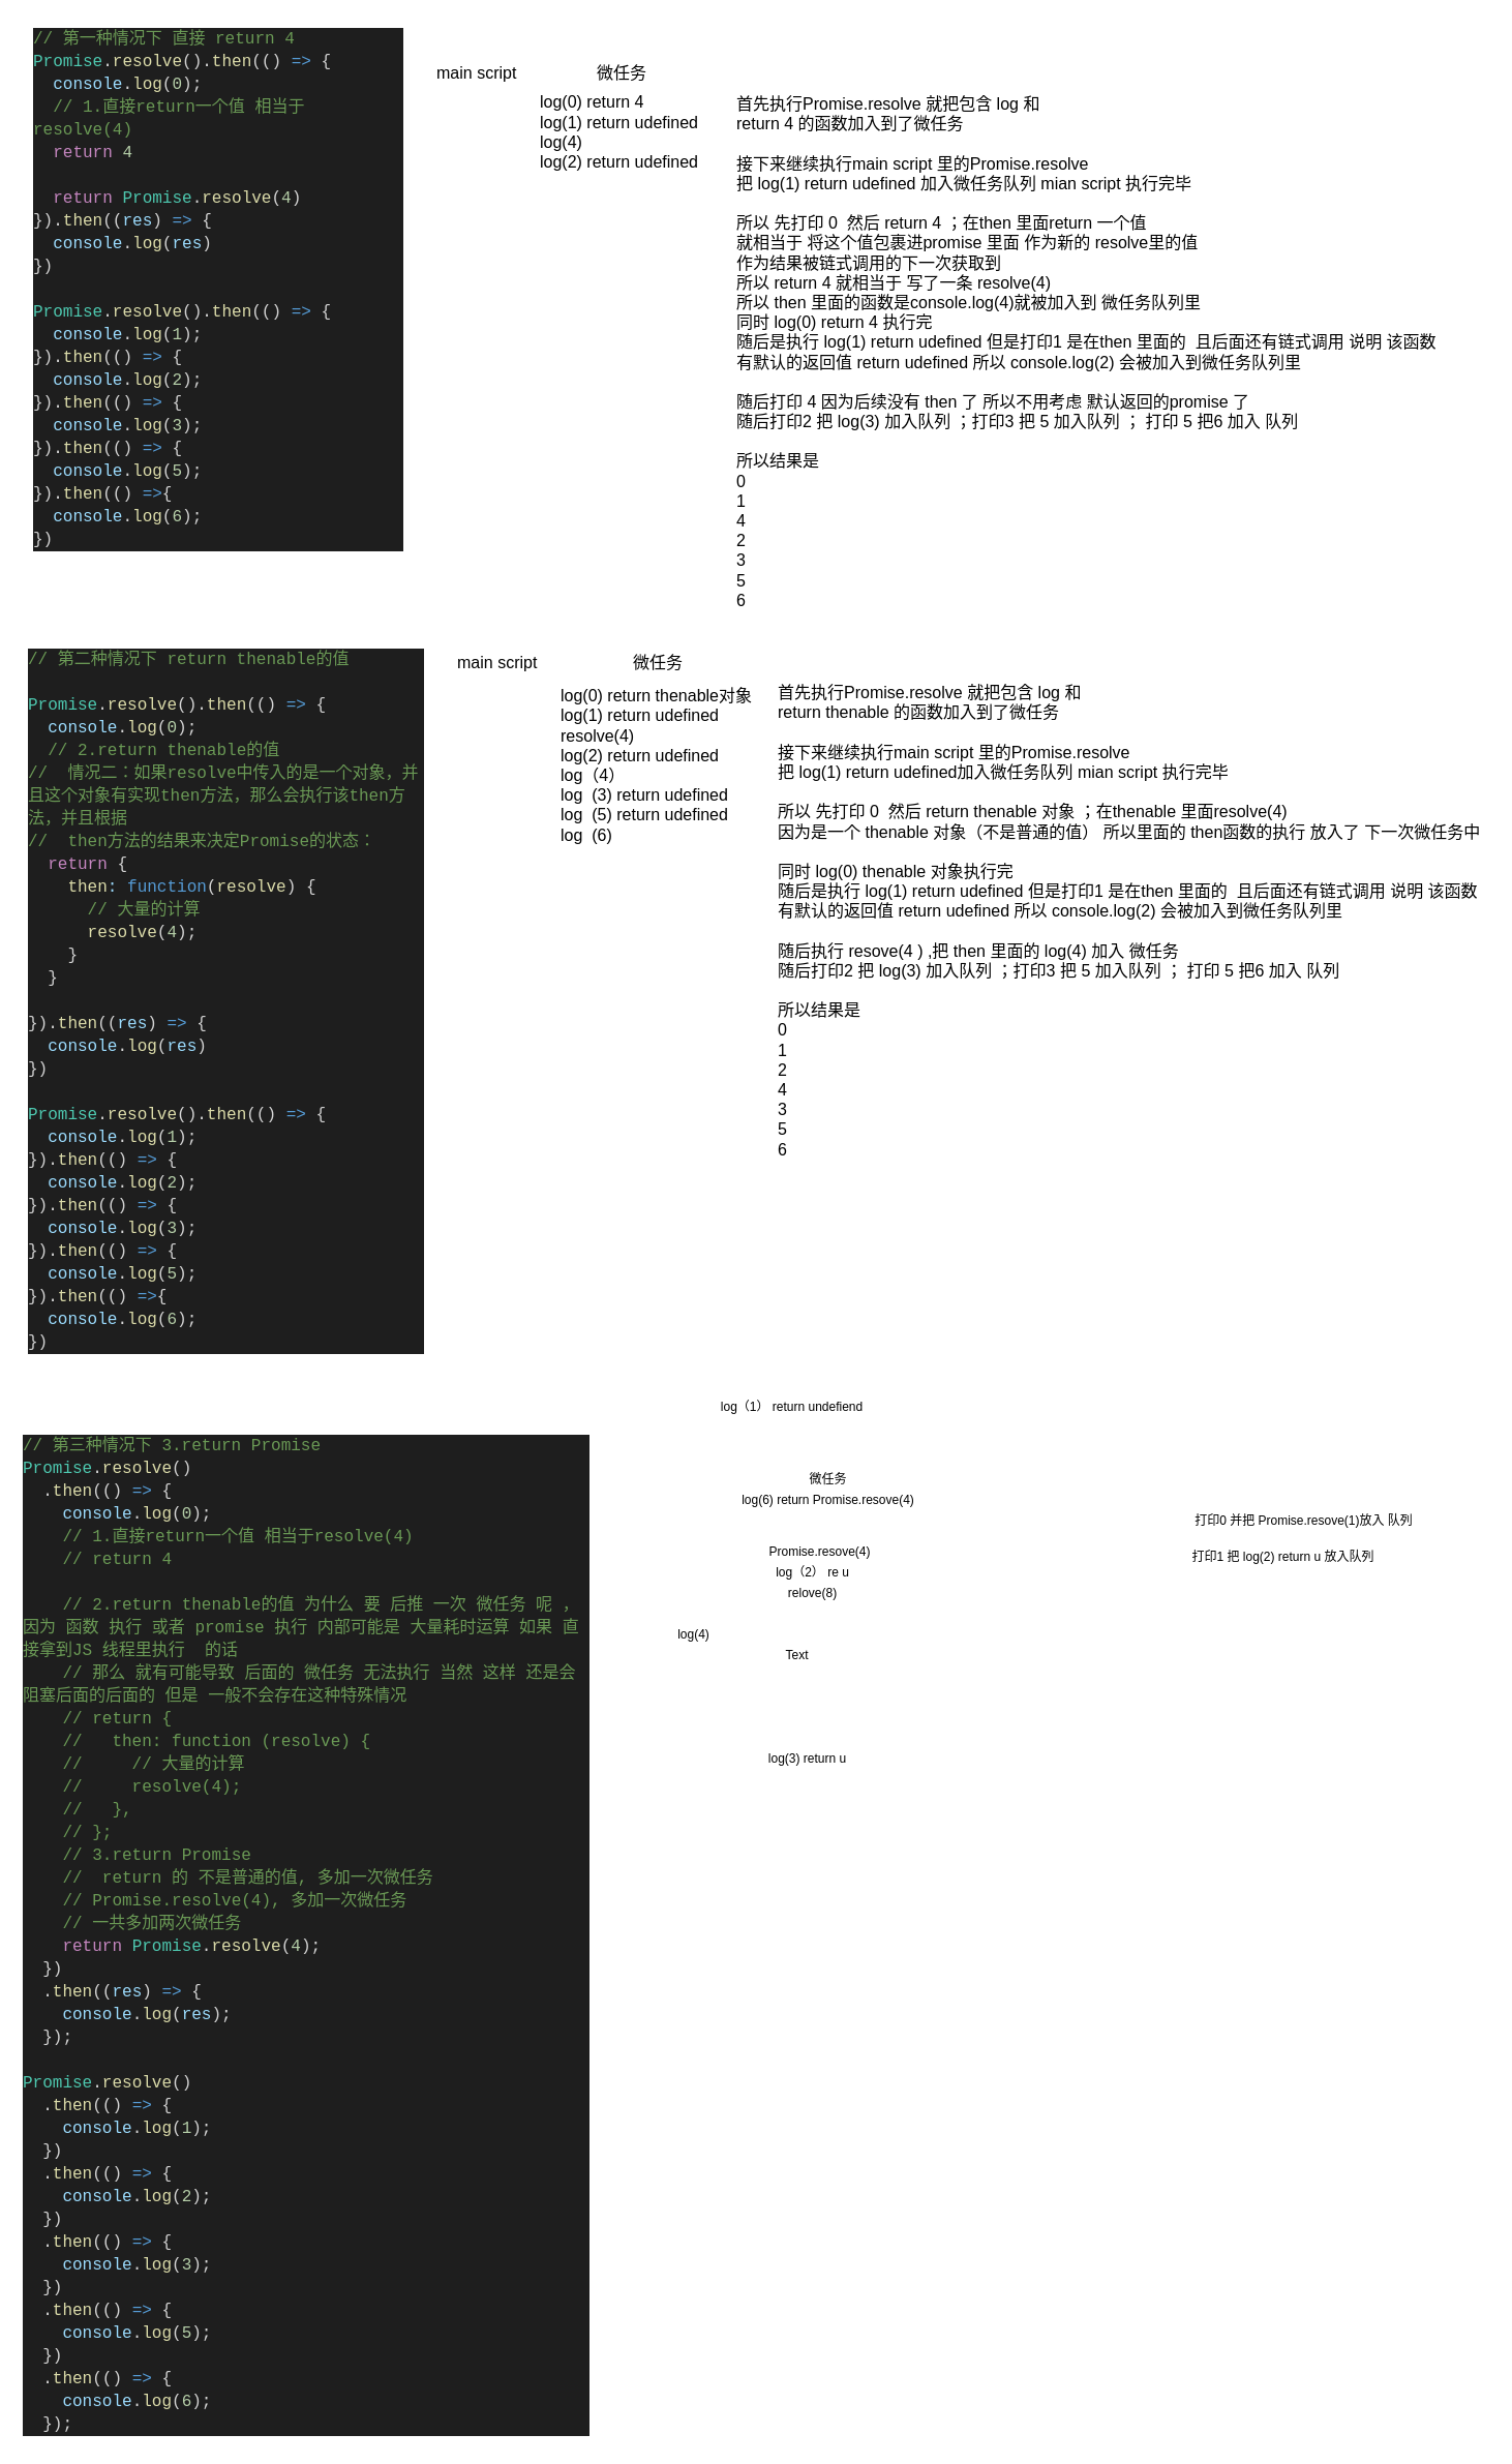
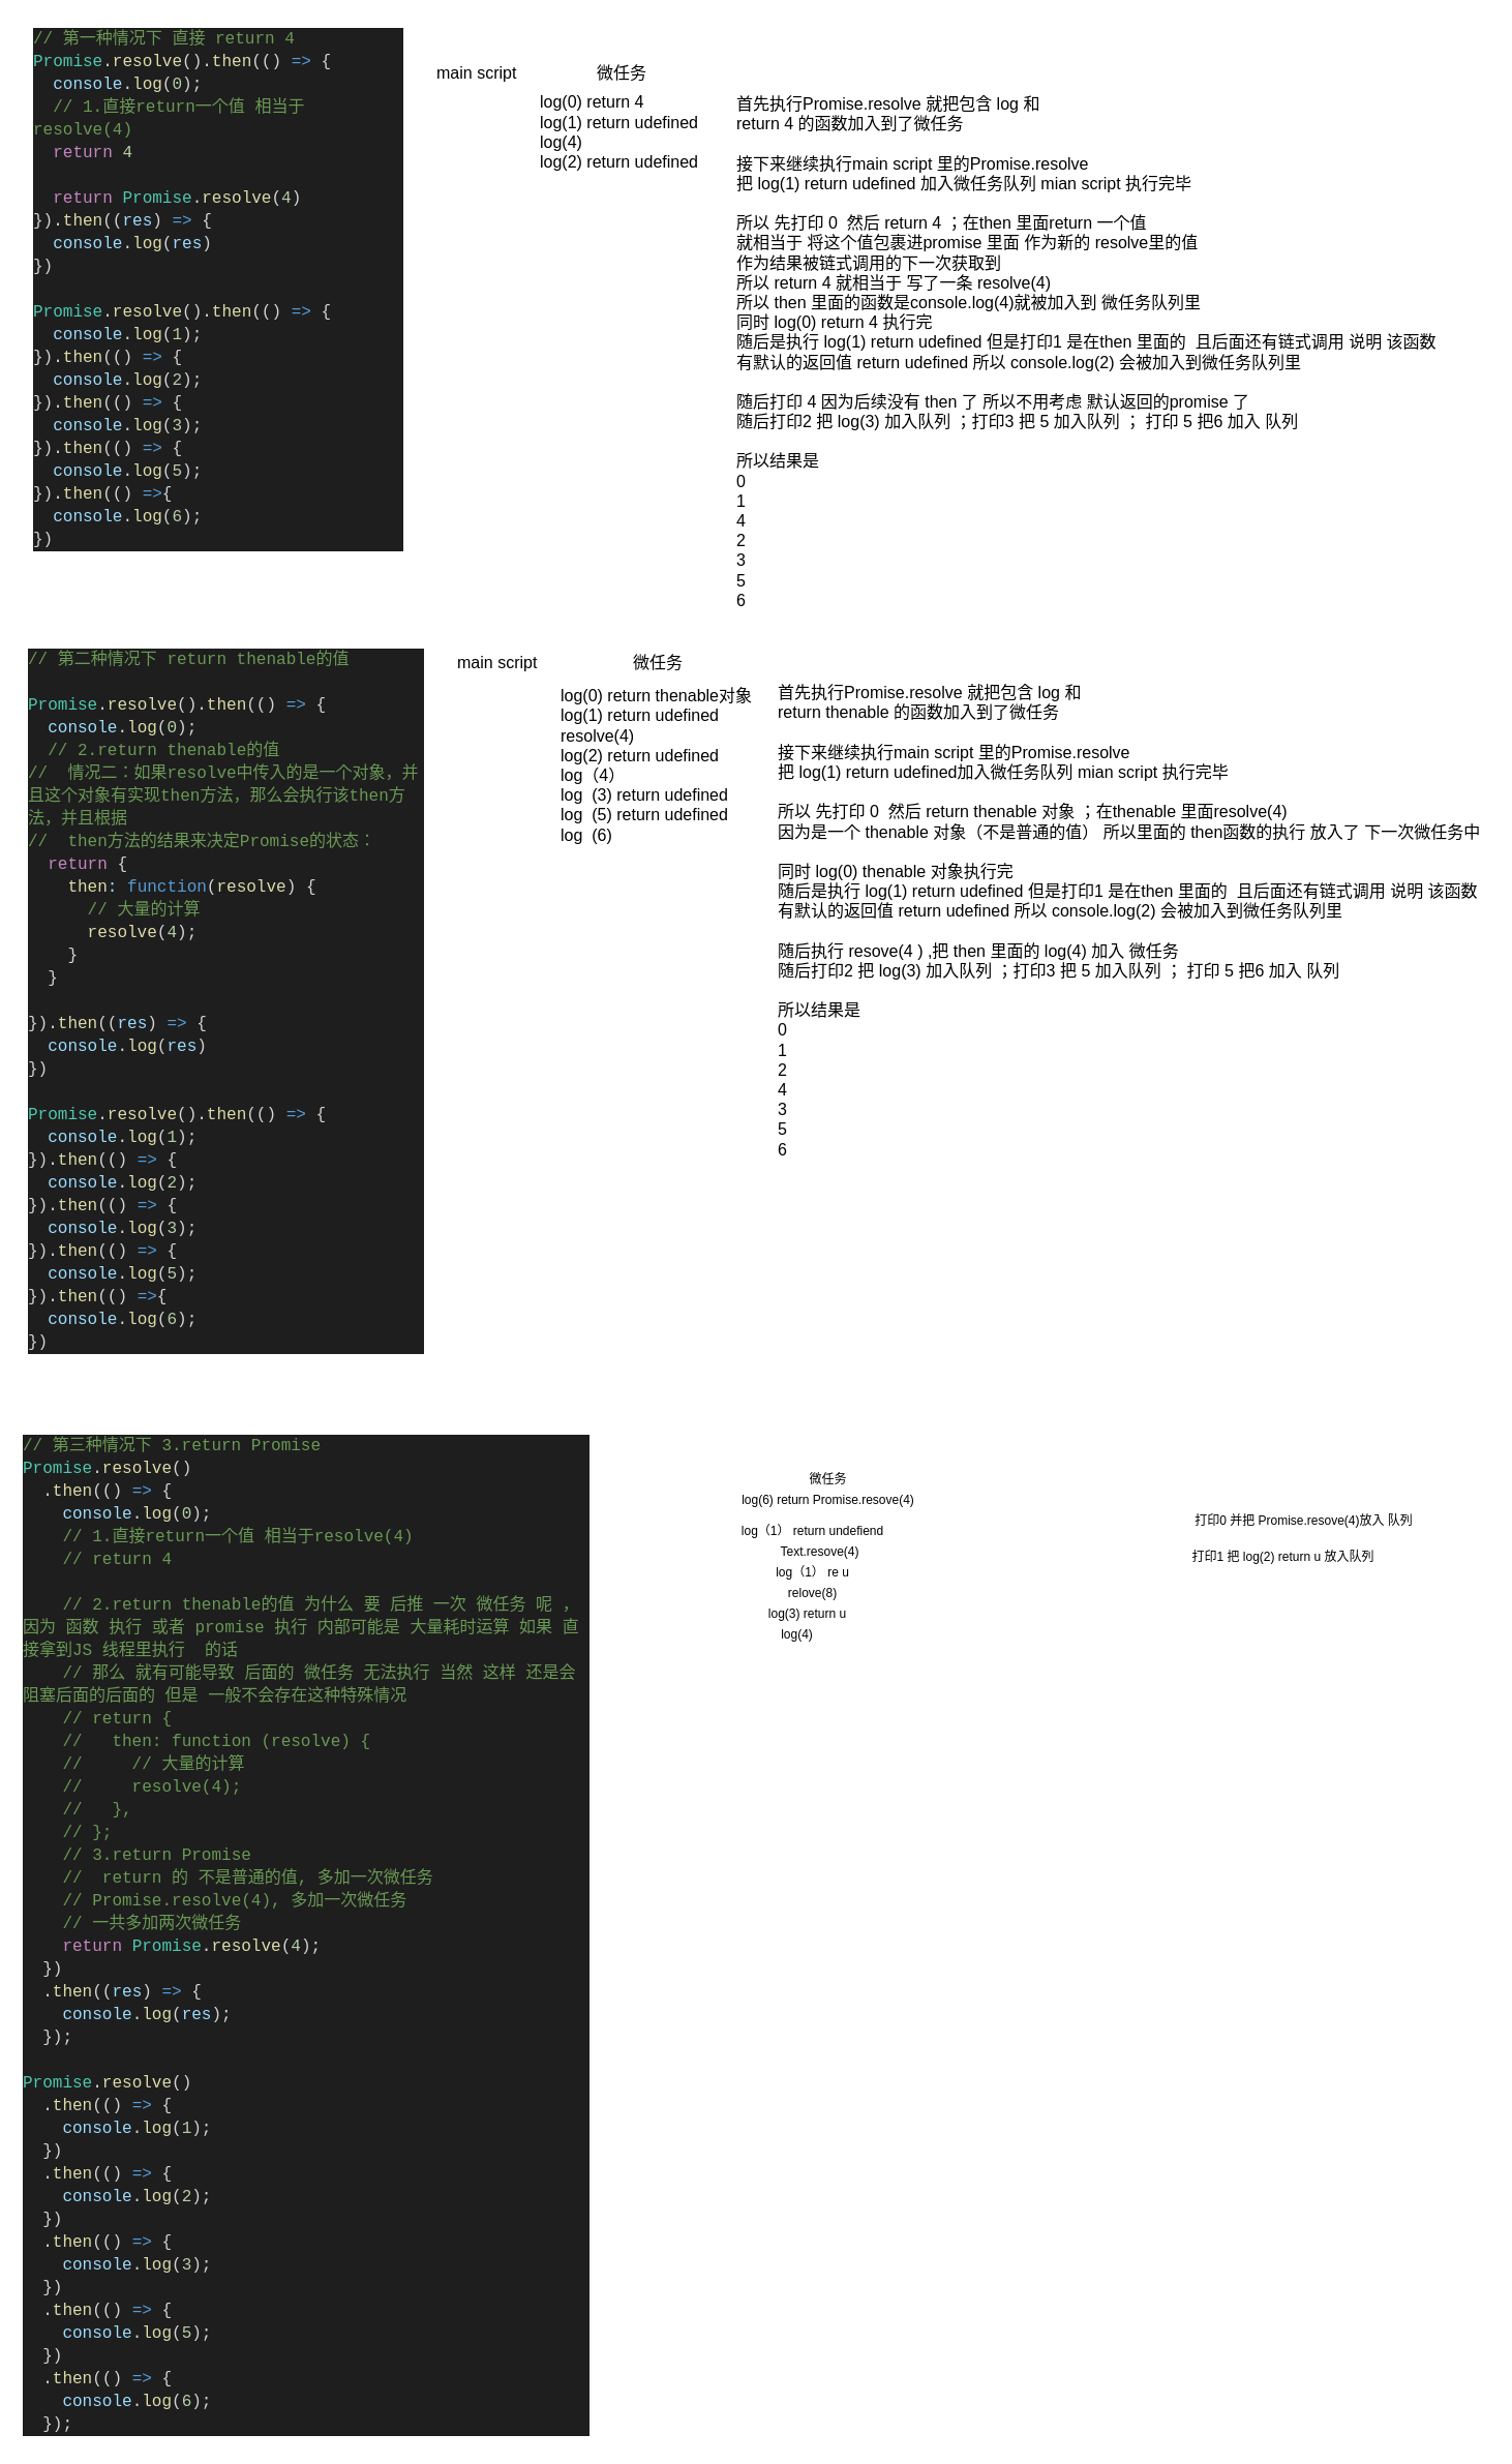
- <mxCell id="15" value="log（1）&amp;nbsp;return undefiend" style="text;html=1;align=center;verticalAlign=middle;resizable=0;points=[];autosize=1;strokeColor=none;fillColor=none;" vertex="1" parent="1"><mxGeometry x="690" y="1350" width="150" height="20" as="geometry" /></mxCell>
+ <mxCell id="15" value="log（1）&amp;nbsp;return undefiend" style="text;html=1;align=center;verticalAlign=middle;resizable=0;points=[];autosize=1;strokeColor=none;fillColor=none;" vertex="1" parent="1"><mxGeometry x="710" y="1470" width="150" height="20" as="geometry" /></mxCell>
- <mxCell id="16" value="打印0&amp;nbsp;并把 Promise.resove(1)放入&amp;nbsp;队列" style="text;html=1;align=center;verticalAlign=middle;resizable=0;points=[];autosize=1;strokeColor=none;fillColor=none;" vertex="1" parent="1"><mxGeometry x="1145" y="1460" width="230" height="20" as="geometry" /></mxCell>
+ <mxCell id="16" value="打印0&amp;nbsp;并把 Promise.resove(4)放入&amp;nbsp;队列" style="text;html=1;align=center;verticalAlign=middle;resizable=0;points=[];autosize=1;strokeColor=none;fillColor=none;" vertex="1" parent="1"><mxGeometry x="1145" y="1460" width="230" height="20" as="geometry" /></mxCell>
- <mxCell id="17" value="Promise.resove(4)" style="text;html=1;align=center;verticalAlign=middle;resizable=0;points=[];autosize=1;strokeColor=none;fillColor=none;" vertex="1" parent="1"><mxGeometry x="737" y="1490" width="110" height="20" as="geometry" /></mxCell>
+ <mxCell id="17" value="Text.resove(4)" style="text;html=1;align=center;verticalAlign=middle;resizable=0;points=[];autosize=1;strokeColor=none;fillColor=none;" vertex="1" parent="1"><mxGeometry x="737" y="1490" width="110" height="20" as="geometry" /></mxCell>
- <mxCell id="19" value="log（2）&amp;nbsp;re u" style="text;html=1;align=center;verticalAlign=middle;resizable=0;points=[];autosize=1;strokeColor=none;fillColor=none;" vertex="1" parent="1"><mxGeometry x="740" y="1510" width="90" height="20" as="geometry" /></mxCell>
+ <mxCell id="19" value="log（1）&amp;nbsp;re u" style="text;html=1;align=center;verticalAlign=middle;resizable=0;points=[];autosize=1;strokeColor=none;fillColor=none;" vertex="1" parent="1"><mxGeometry x="740" y="1510" width="90" height="20" as="geometry" /></mxCell>
- <mxCell id="22" value="log(4)" style="text;html=1;align=center;verticalAlign=middle;resizable=0;points=[];autosize=1;strokeColor=none;fillColor=none;" vertex="1" parent="1"><mxGeometry x="645" y="1570" width="50" height="20" as="geometry" /></mxCell>
+ <mxCell id="22" value="log(4)" style="text;html=1;align=center;verticalAlign=middle;resizable=0;points=[];autosize=1;strokeColor=none;fillColor=none;" vertex="1" parent="1"><mxGeometry x="745" y="1570" width="50" height="20" as="geometry" /></mxCell>
- <mxCell id="23" value="Text" style="text;html=1;align=center;verticalAlign=middle;resizable=0;points=[];autosize=1;strokeColor=none;fillColor=none;" vertex="1" parent="1"><mxGeometry x="750" y="1590" width="40" height="20" as="geometry" /></mxCell>
- <mxCell id="21" value="log(3) return u" style="text;html=1;align=center;verticalAlign=middle;resizable=0;points=[];autosize=1;strokeColor=none;fillColor=none;" vertex="1" parent="1"><mxGeometry x="735" y="1690" width="90" height="20" as="geometry" /></mxCell>
+ <mxCell id="21" value="log(3) return u" style="text;html=1;align=center;verticalAlign=middle;resizable=0;points=[];autosize=1;strokeColor=none;fillColor=none;" vertex="1" parent="1"><mxGeometry x="735" y="1550" width="90" height="20" as="geometry" /></mxCell>
